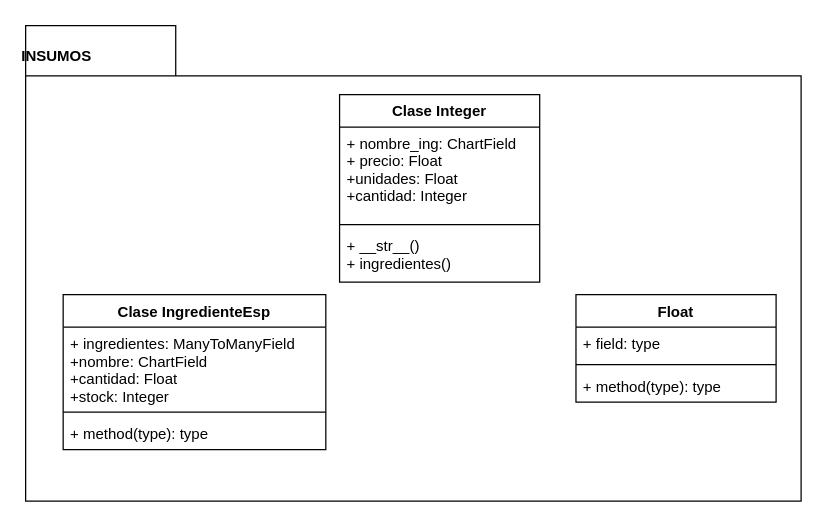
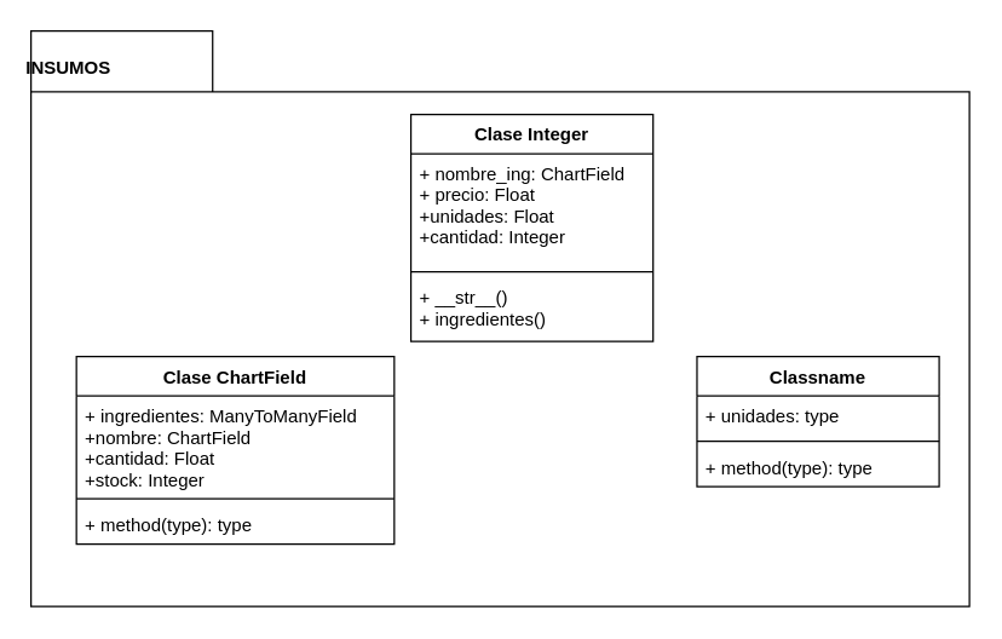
- <mxCell id="8" value="Clase IngredienteEsp" style="swimlane;fontStyle=1;align=center;verticalAlign=top;childLayout=stackLayout;horizontal=1;startSize=26;horizontalStack=0;resizeParent=1;resizeParentMax=0;resizeLast=0;collapsible=1;marginBottom=0;" vertex="1" parent="1"><mxGeometry x="50" y="235" width="210" height="124" as="geometry" /></mxCell>
+ <mxCell id="8" value="Clase ChartField" style="swimlane;fontStyle=1;align=center;verticalAlign=top;childLayout=stackLayout;horizontal=1;startSize=26;horizontalStack=0;resizeParent=1;resizeParentMax=0;resizeLast=0;collapsible=1;marginBottom=0;" vertex="1" parent="1"><mxGeometry x="50" y="235" width="210" height="124" as="geometry" /></mxCell>
- <mxCell id="12" value="Float" style="swimlane;fontStyle=1;align=center;verticalAlign=top;childLayout=stackLayout;horizontal=1;startSize=26;horizontalStack=0;resizeParent=1;resizeParentMax=0;resizeLast=0;collapsible=1;marginBottom=0;" vertex="1" parent="1"><mxGeometry x="460" y="235" width="160" height="86" as="geometry" /></mxCell>
+ <mxCell id="12" value="Classname" style="swimlane;fontStyle=1;align=center;verticalAlign=top;childLayout=stackLayout;horizontal=1;startSize=26;horizontalStack=0;resizeParent=1;resizeParentMax=0;resizeLast=0;collapsible=1;marginBottom=0;" vertex="1" parent="1"><mxGeometry x="460" y="235" width="160" height="86" as="geometry" /></mxCell>
- <mxCell id="13" value="+ field: type" style="text;strokeColor=none;fillColor=none;align=left;verticalAlign=top;spacingLeft=4;spacingRight=4;overflow=hidden;rotatable=0;points=[[0,0.5],[1,0.5]];portConstraint=eastwest;" vertex="1" parent="12"><mxGeometry y="26" width="160" height="26" as="geometry" /></mxCell>
+ <mxCell id="13" value="+ unidades: type" style="text;strokeColor=none;fillColor=none;align=left;verticalAlign=top;spacingLeft=4;spacingRight=4;overflow=hidden;rotatable=0;points=[[0,0.5],[1,0.5]];portConstraint=eastwest;" vertex="1" parent="12"><mxGeometry y="26" width="160" height="26" as="geometry" /></mxCell>
